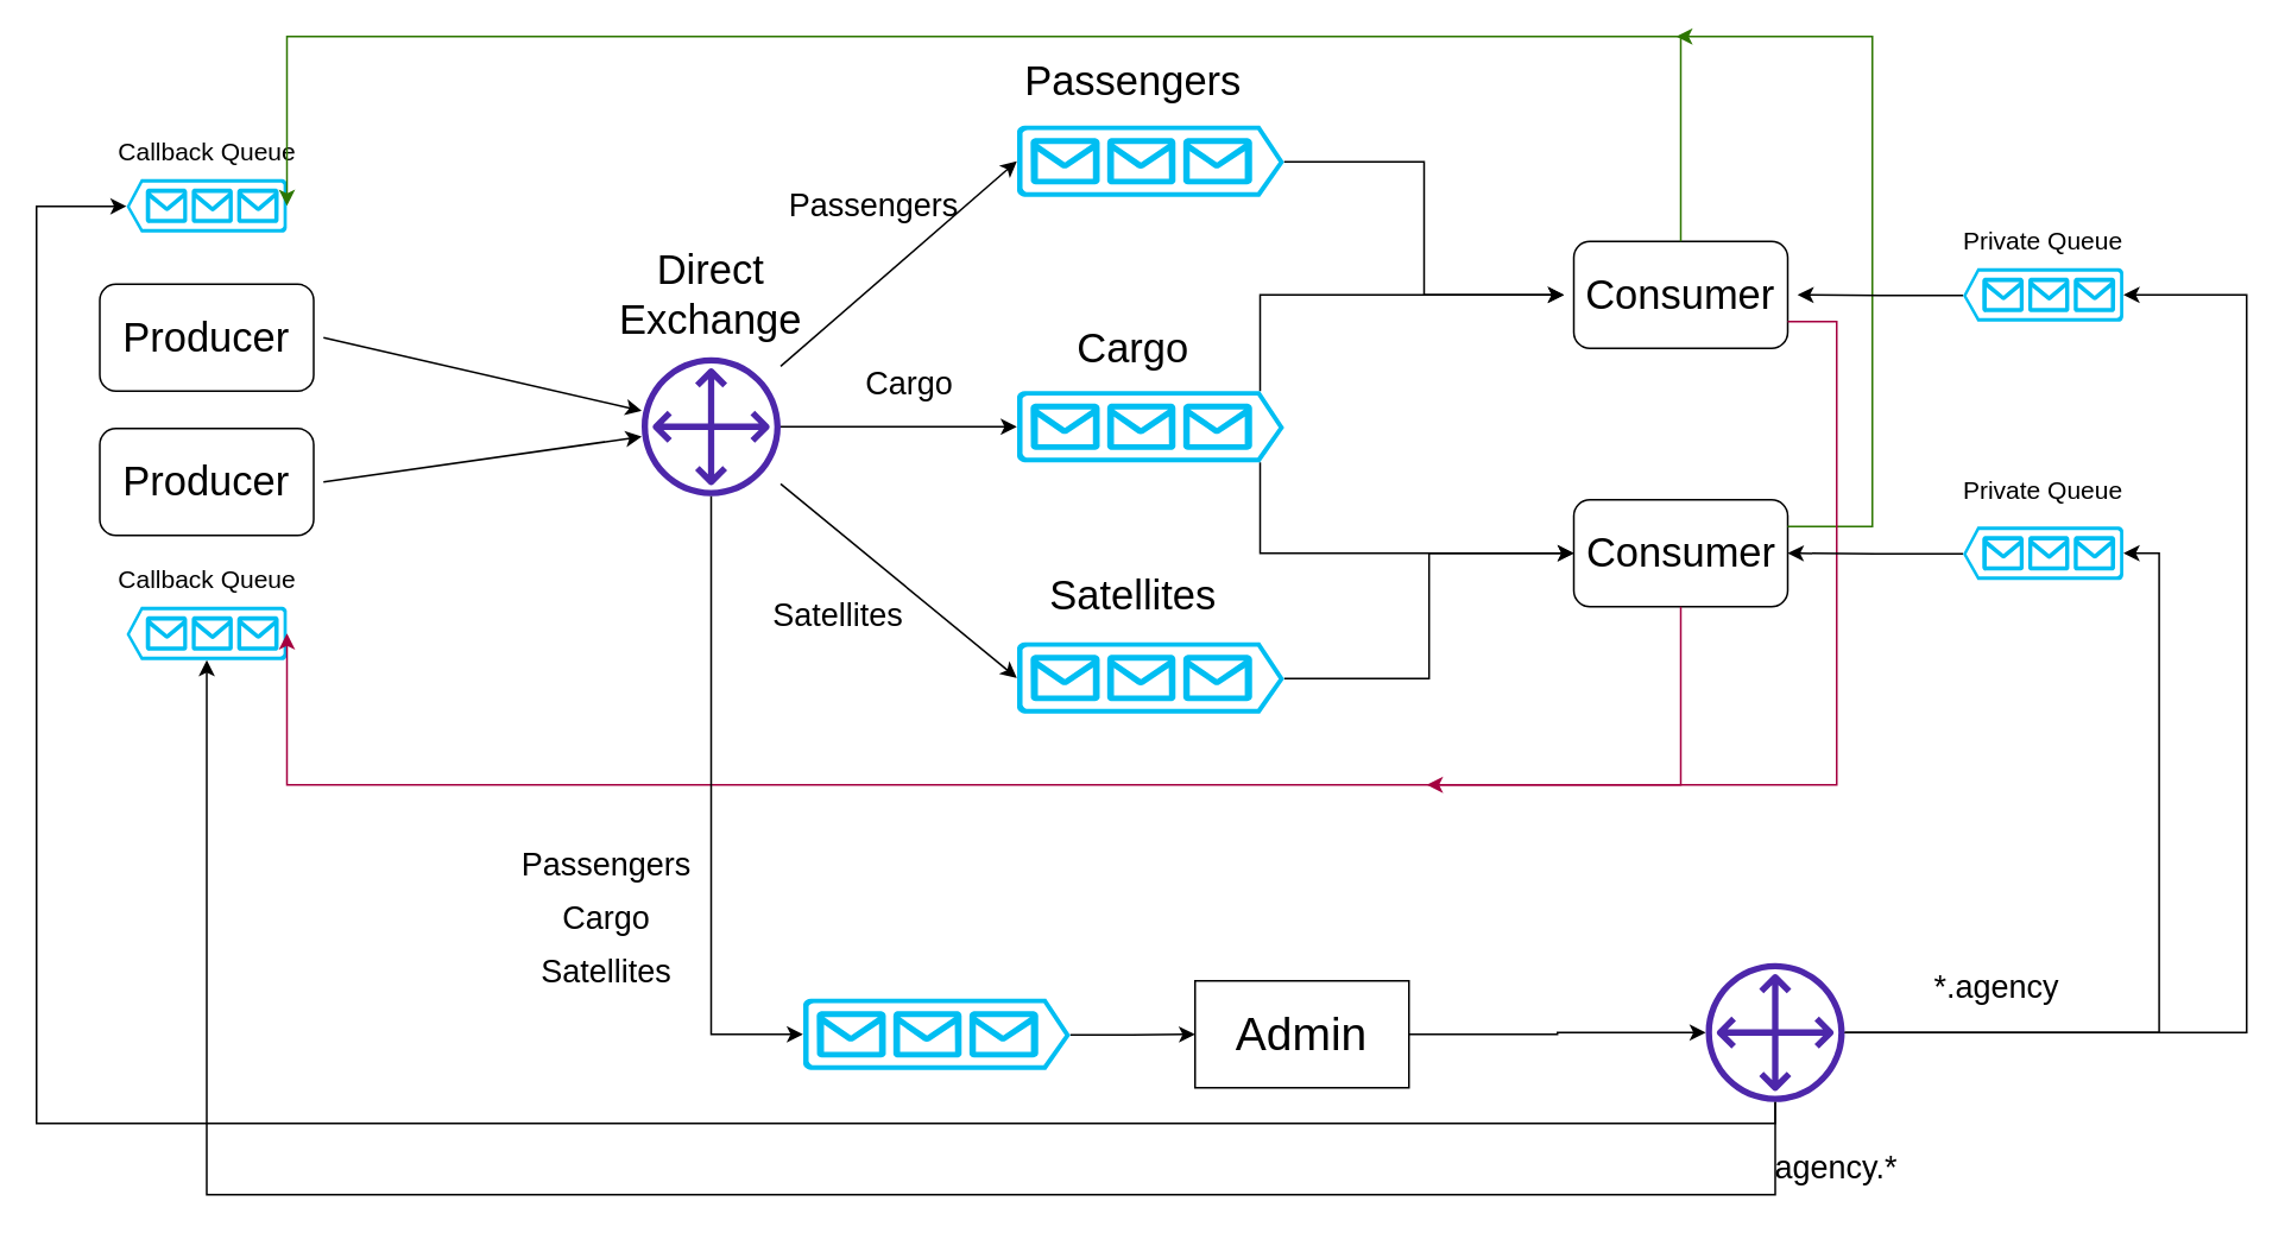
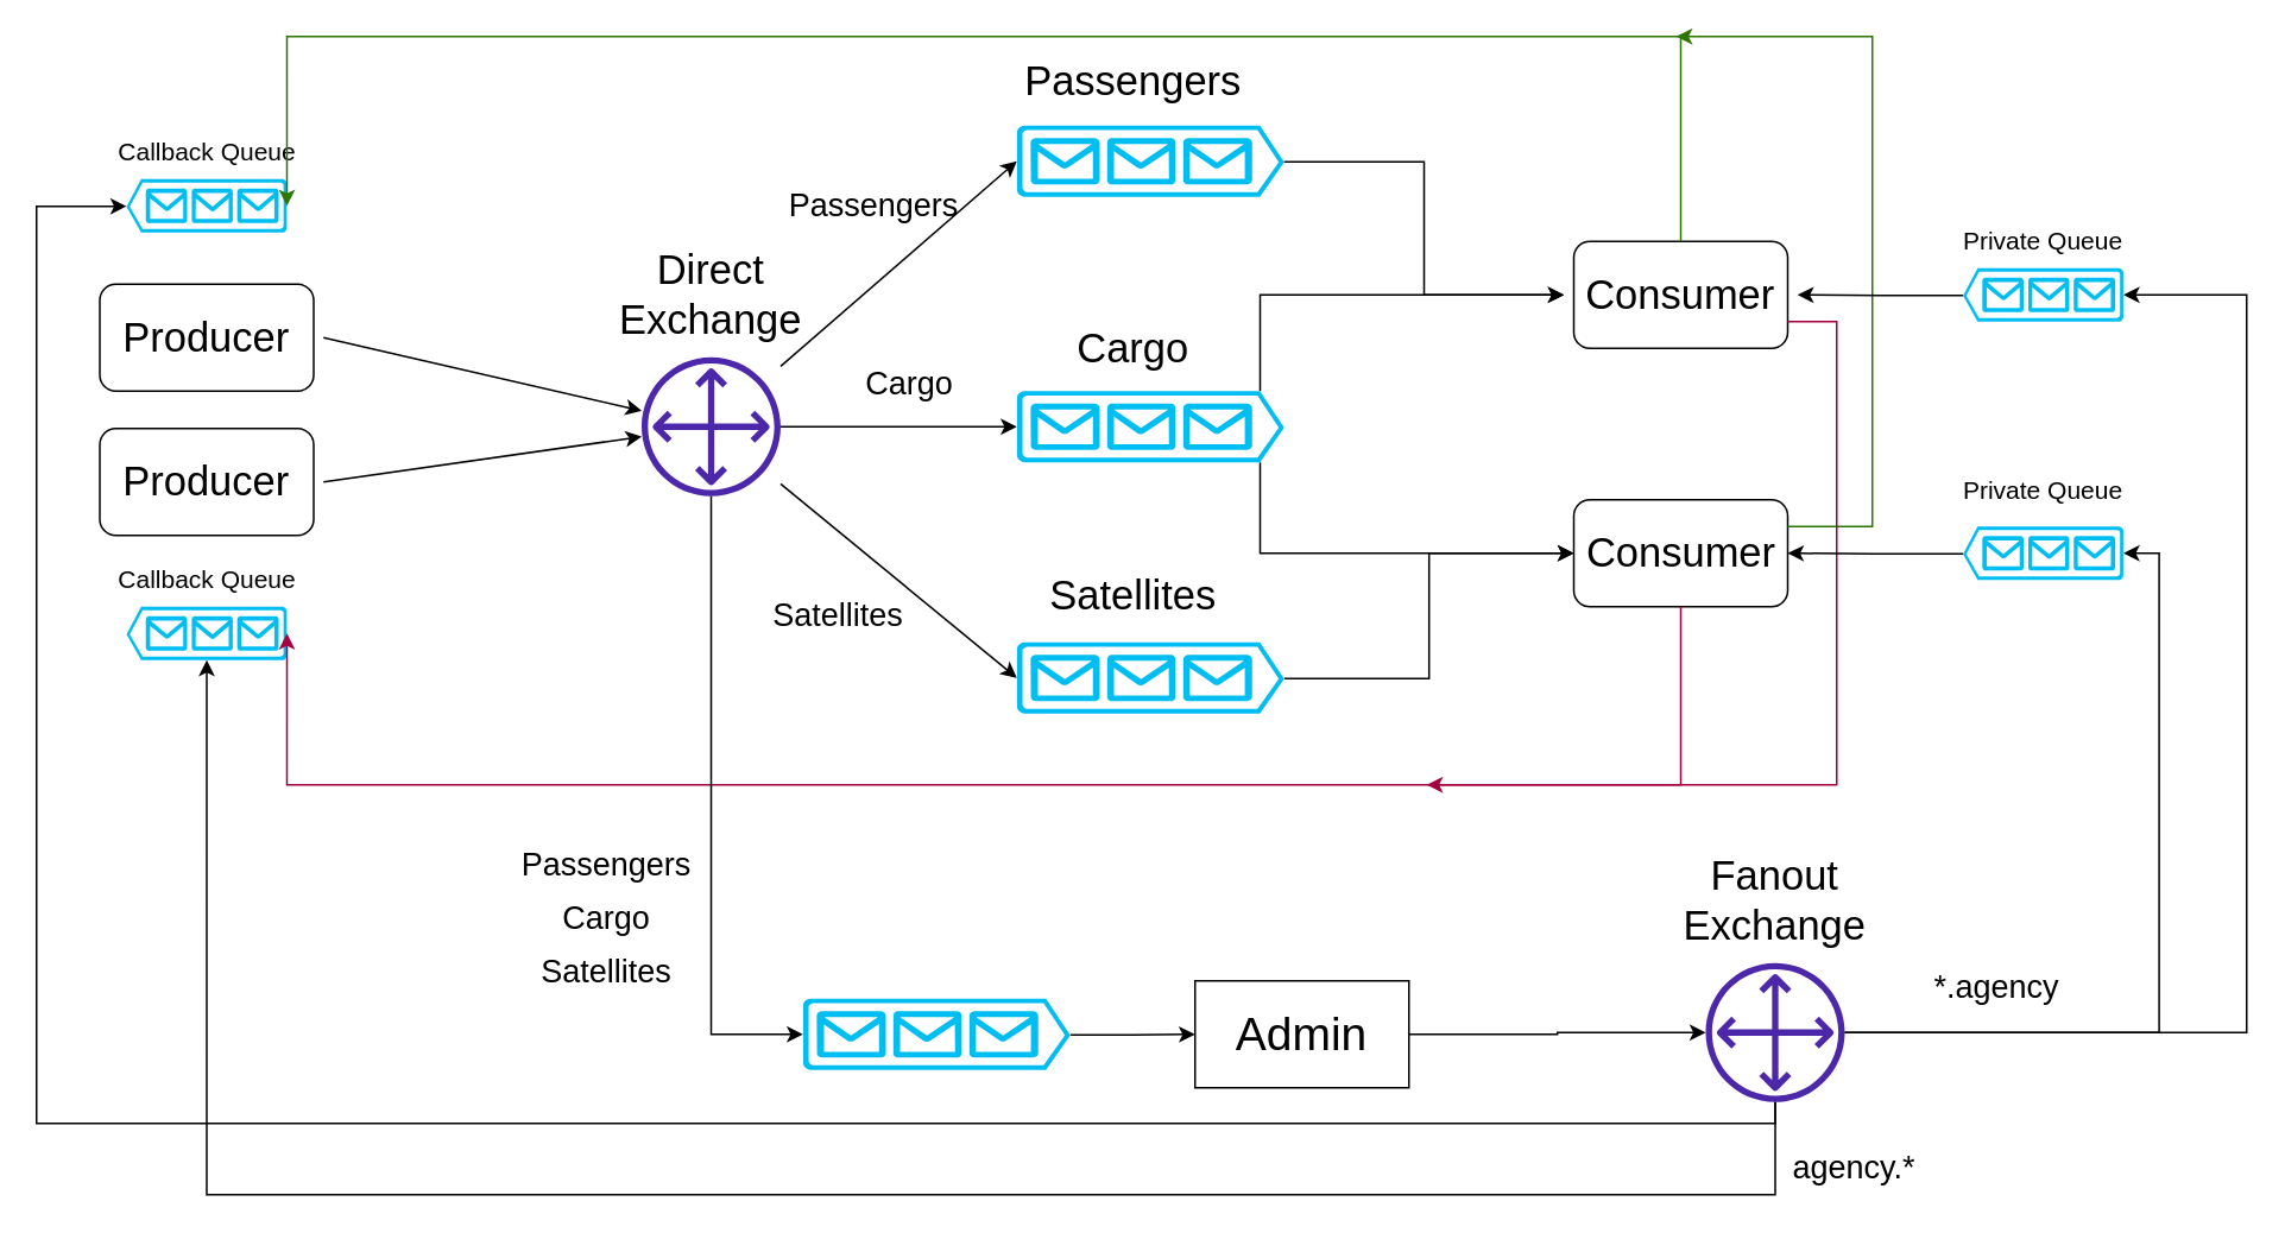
+ <mxCell id="48" value="&lt;font style=&quot;font-size: 23px;&quot;&gt;Fanout Exchange&lt;/font&gt;" style="text;html=1;strokeColor=none;fillColor=none;align=center;verticalAlign=middle;whiteSpace=wrap;rounded=0;" parent="46" vertex="1"><mxGeometry width="131" height="30" as="geometry" /></mxCell>
- <mxCell id="67" value="&lt;font style=&quot;font-size: 18px;&quot;&gt;agency.*&lt;/font&gt;" style="text;html=1;strokeColor=none;fillColor=none;align=center;verticalAlign=middle;whiteSpace=wrap;rounded=0;" parent="1" vertex="1"><mxGeometry x="1000" y="640" width="60" height="30" as="geometry" /></mxCell>
+ <mxCell id="67" value="&lt;font style=&quot;font-size: 18px;&quot;&gt;agency.*&lt;/font&gt;" style="text;html=1;strokeColor=none;fillColor=none;align=center;verticalAlign=middle;whiteSpace=wrap;rounded=0;" parent="1" vertex="1"><mxGeometry x="1010" y="640" width="60" height="30" as="geometry" /></mxCell>
